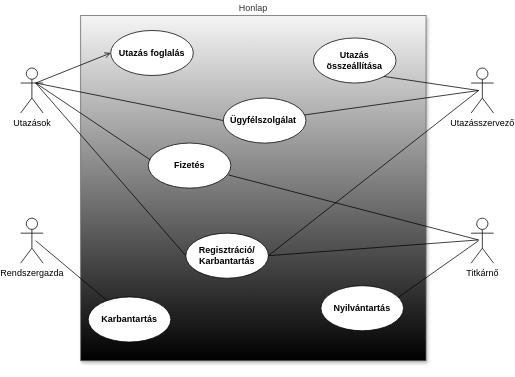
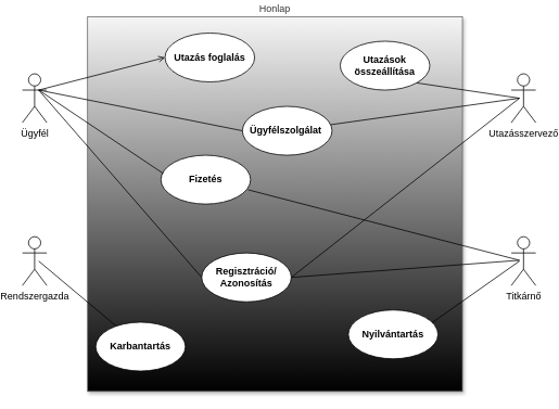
- <mxCell id="7" value="&lt;b&gt;Utazás foglalás&lt;/b&gt;" style="ellipse;whiteSpace=wrap;html=1;" vertex="1" parent="1"><mxGeometry x="140" y="40" width="110" height="60" as="geometry" /></mxCell>
+ <mxCell id="7" value="&lt;b&gt;Utazás foglalás&lt;/b&gt;" style="ellipse;whiteSpace=wrap;html=1;" vertex="1" parent="1"><mxGeometry x="195" y="40" width="110" height="60" as="geometry" /></mxCell>
- <mxCell id="13" value="&lt;b&gt;Utazás&lt;br&gt;összeállítása&lt;br&gt;&lt;/b&gt;" style="ellipse;whiteSpace=wrap;html=1;" vertex="1" parent="1"><mxGeometry x="410" y="50" width="110" height="60" as="geometry" /></mxCell>
+ <mxCell id="13" value="&lt;b&gt;Utazások&lt;br&gt;összeállítása&lt;br&gt;&lt;/b&gt;" style="ellipse;whiteSpace=wrap;html=1;" vertex="1" parent="1"><mxGeometry x="410" y="50" width="110" height="60" as="geometry" /></mxCell>
- <mxCell id="3" value="Utazások" style="shape=umlActor;verticalLabelPosition=bottom;verticalAlign=top;html=1;outlineConnect=0;" vertex="1" parent="1"><mxGeometry x="20" y="90" width="30" height="60" as="geometry" /></mxCell>
+ <mxCell id="3" value="Ügyfél" style="shape=umlActor;verticalLabelPosition=bottom;verticalAlign=top;html=1;outlineConnect=0;" vertex="1" parent="1"><mxGeometry x="20" y="90" width="30" height="60" as="geometry" /></mxCell>
- <mxCell id="12" value="&lt;b&gt;Regisztráció/&lt;br&gt;Karbantartás&lt;/b&gt;" style="ellipse;whiteSpace=wrap;html=1;" vertex="1" parent="1"><mxGeometry x="240" y="310" width="110" height="60" as="geometry" /></mxCell>
+ <mxCell id="12" value="&lt;b&gt;Regisztráció/&lt;br&gt;Azonosítás&lt;/b&gt;" style="ellipse;whiteSpace=wrap;html=1;" vertex="1" parent="1"><mxGeometry x="240" y="310" width="110" height="60" as="geometry" /></mxCell>
